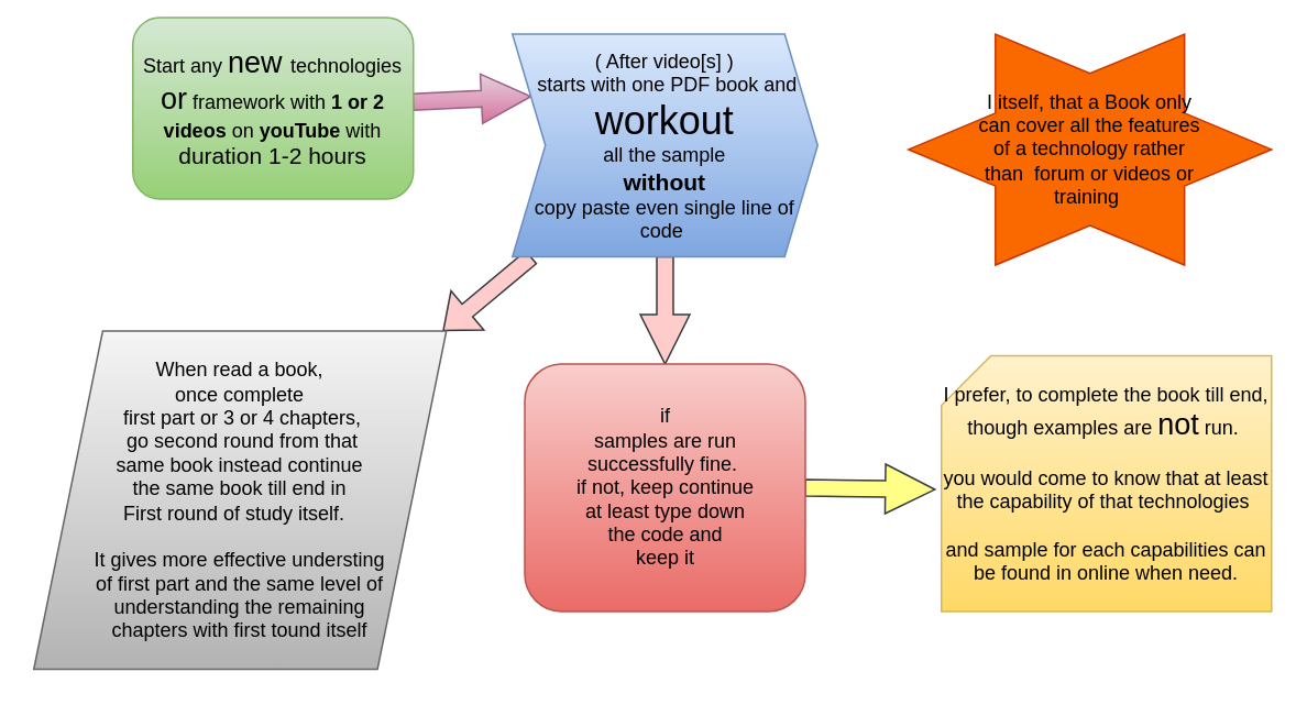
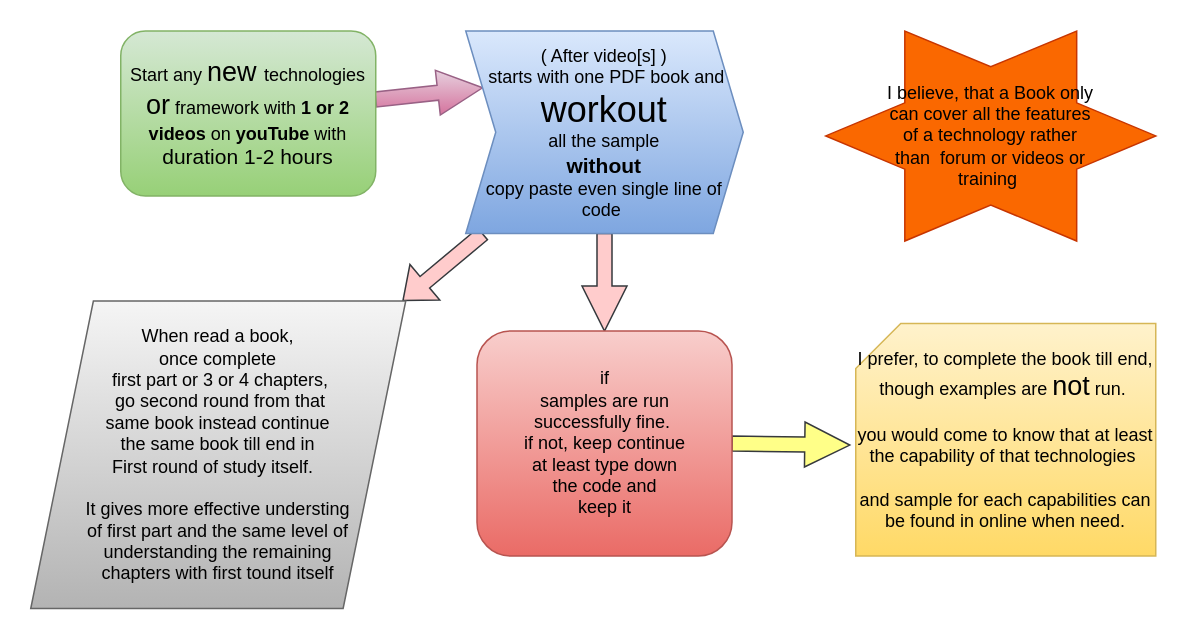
- <mxCell id="3" value="Start any &lt;font style=&quot;font-size: 18px&quot;&gt;new &lt;/font&gt;technologies &lt;font style=&quot;font-size: 18px&quot;&gt;or&lt;/font&gt; framework with &lt;b&gt;1 or 2 videos&lt;/b&gt; on &lt;b&gt;youTube &lt;/b&gt;with &lt;br&gt;&lt;font style=&quot;font-size: 14px&quot;&gt;duration 1-2 hours&lt;/font&gt;" style="rounded=1;whiteSpace=wrap;html=1;gradientColor=#97d077;fillColor=#d5e8d4;strokeColor=#82b366;" parent="1" vertex="1"><mxGeometry x="80" y="10" width="170" height="110" as="geometry" /></mxCell>
+ <mxCell id="3" value="Start any &lt;font style=&quot;font-size: 18px&quot;&gt;new &lt;/font&gt;technologies &lt;font style=&quot;font-size: 18px&quot;&gt;or&lt;/font&gt; framework with &lt;b&gt;1 or 2 videos&lt;/b&gt; on &lt;b&gt;youTube &lt;/b&gt;with &lt;br&gt;&lt;font style=&quot;font-size: 14px&quot;&gt;duration 1-2 hours&lt;/font&gt;" style="rounded=1;whiteSpace=wrap;html=1;gradientColor=#97d077;fillColor=#d5e8d4;strokeColor=#82b366;" parent="1" vertex="1"><mxGeometry x="80" y="20" width="170" height="110" as="geometry" /></mxCell>
- <mxCell id="11" value="I itself, that a Book only can cover all the features of a technology rather than&amp;nbsp; forum or videos or training&amp;nbsp;" style="text;html=1;strokeColor=none;fillColor=none;align=center;verticalAlign=middle;whiteSpace=wrap;rounded=0;" parent="1" vertex="1"><mxGeometry x="590" y="20" width="140" height="140" as="geometry" /></mxCell>
+ <mxCell id="11" value="I believe, that a Book only can cover all the features of a technology rather than&amp;nbsp; forum or videos or training&amp;nbsp;" style="text;html=1;strokeColor=none;fillColor=none;align=center;verticalAlign=middle;whiteSpace=wrap;rounded=0;" parent="1" vertex="1"><mxGeometry x="590" y="20" width="140" height="140" as="geometry" /></mxCell>
